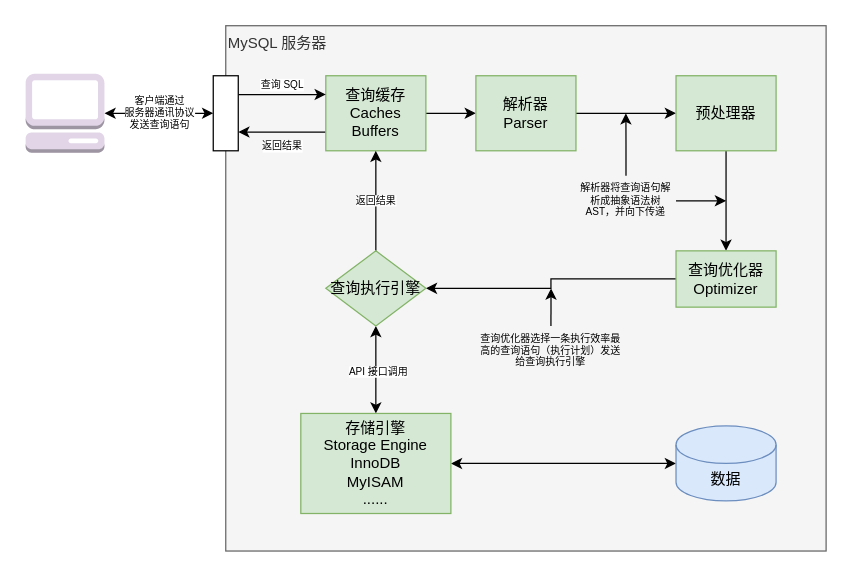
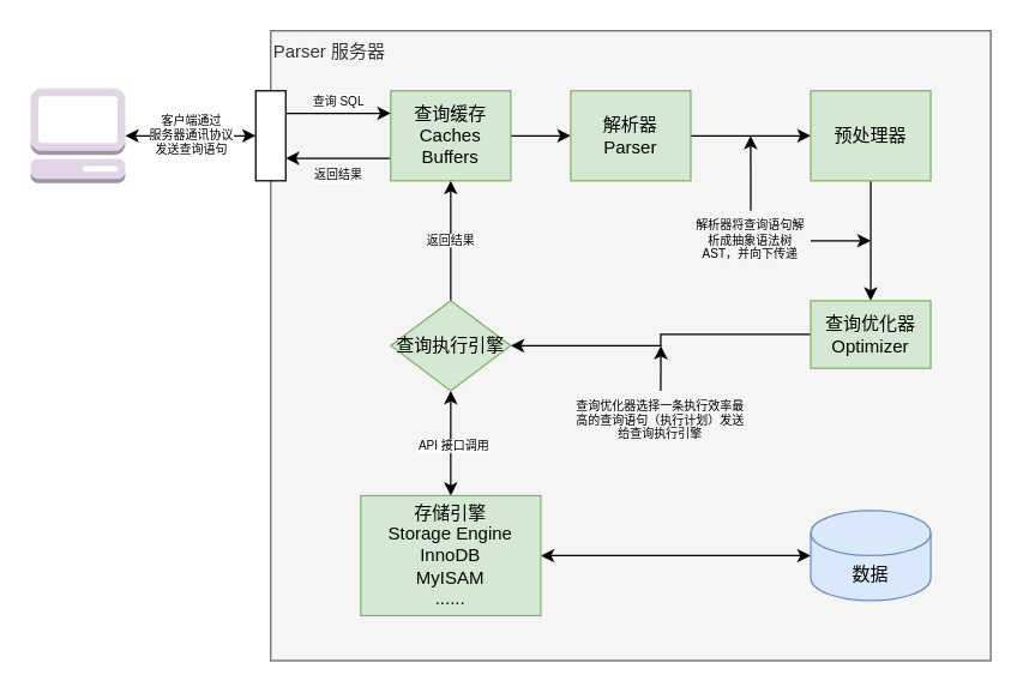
- <mxCell id="2" value="&lt;div&gt;MySQL 服务器&lt;br&gt;&lt;/div&gt;" style="rounded=0;whiteSpace=wrap;html=1;fillColor=#f5f5f5;align=left;verticalAlign=top;fontColor=#333333;strokeColor=#666666;" vertex="1" parent="1"><mxGeometry x="180" y="20" width="480" height="420" as="geometry" /></mxCell>
+ <mxCell id="2" value="&lt;div&gt;Parser 服务器&lt;br&gt;&lt;/div&gt;" style="rounded=0;whiteSpace=wrap;html=1;fillColor=#f5f5f5;align=left;verticalAlign=top;fontColor=#333333;strokeColor=#666666;" vertex="1" parent="1"><mxGeometry x="180" y="20" width="480" height="420" as="geometry" /></mxCell>
